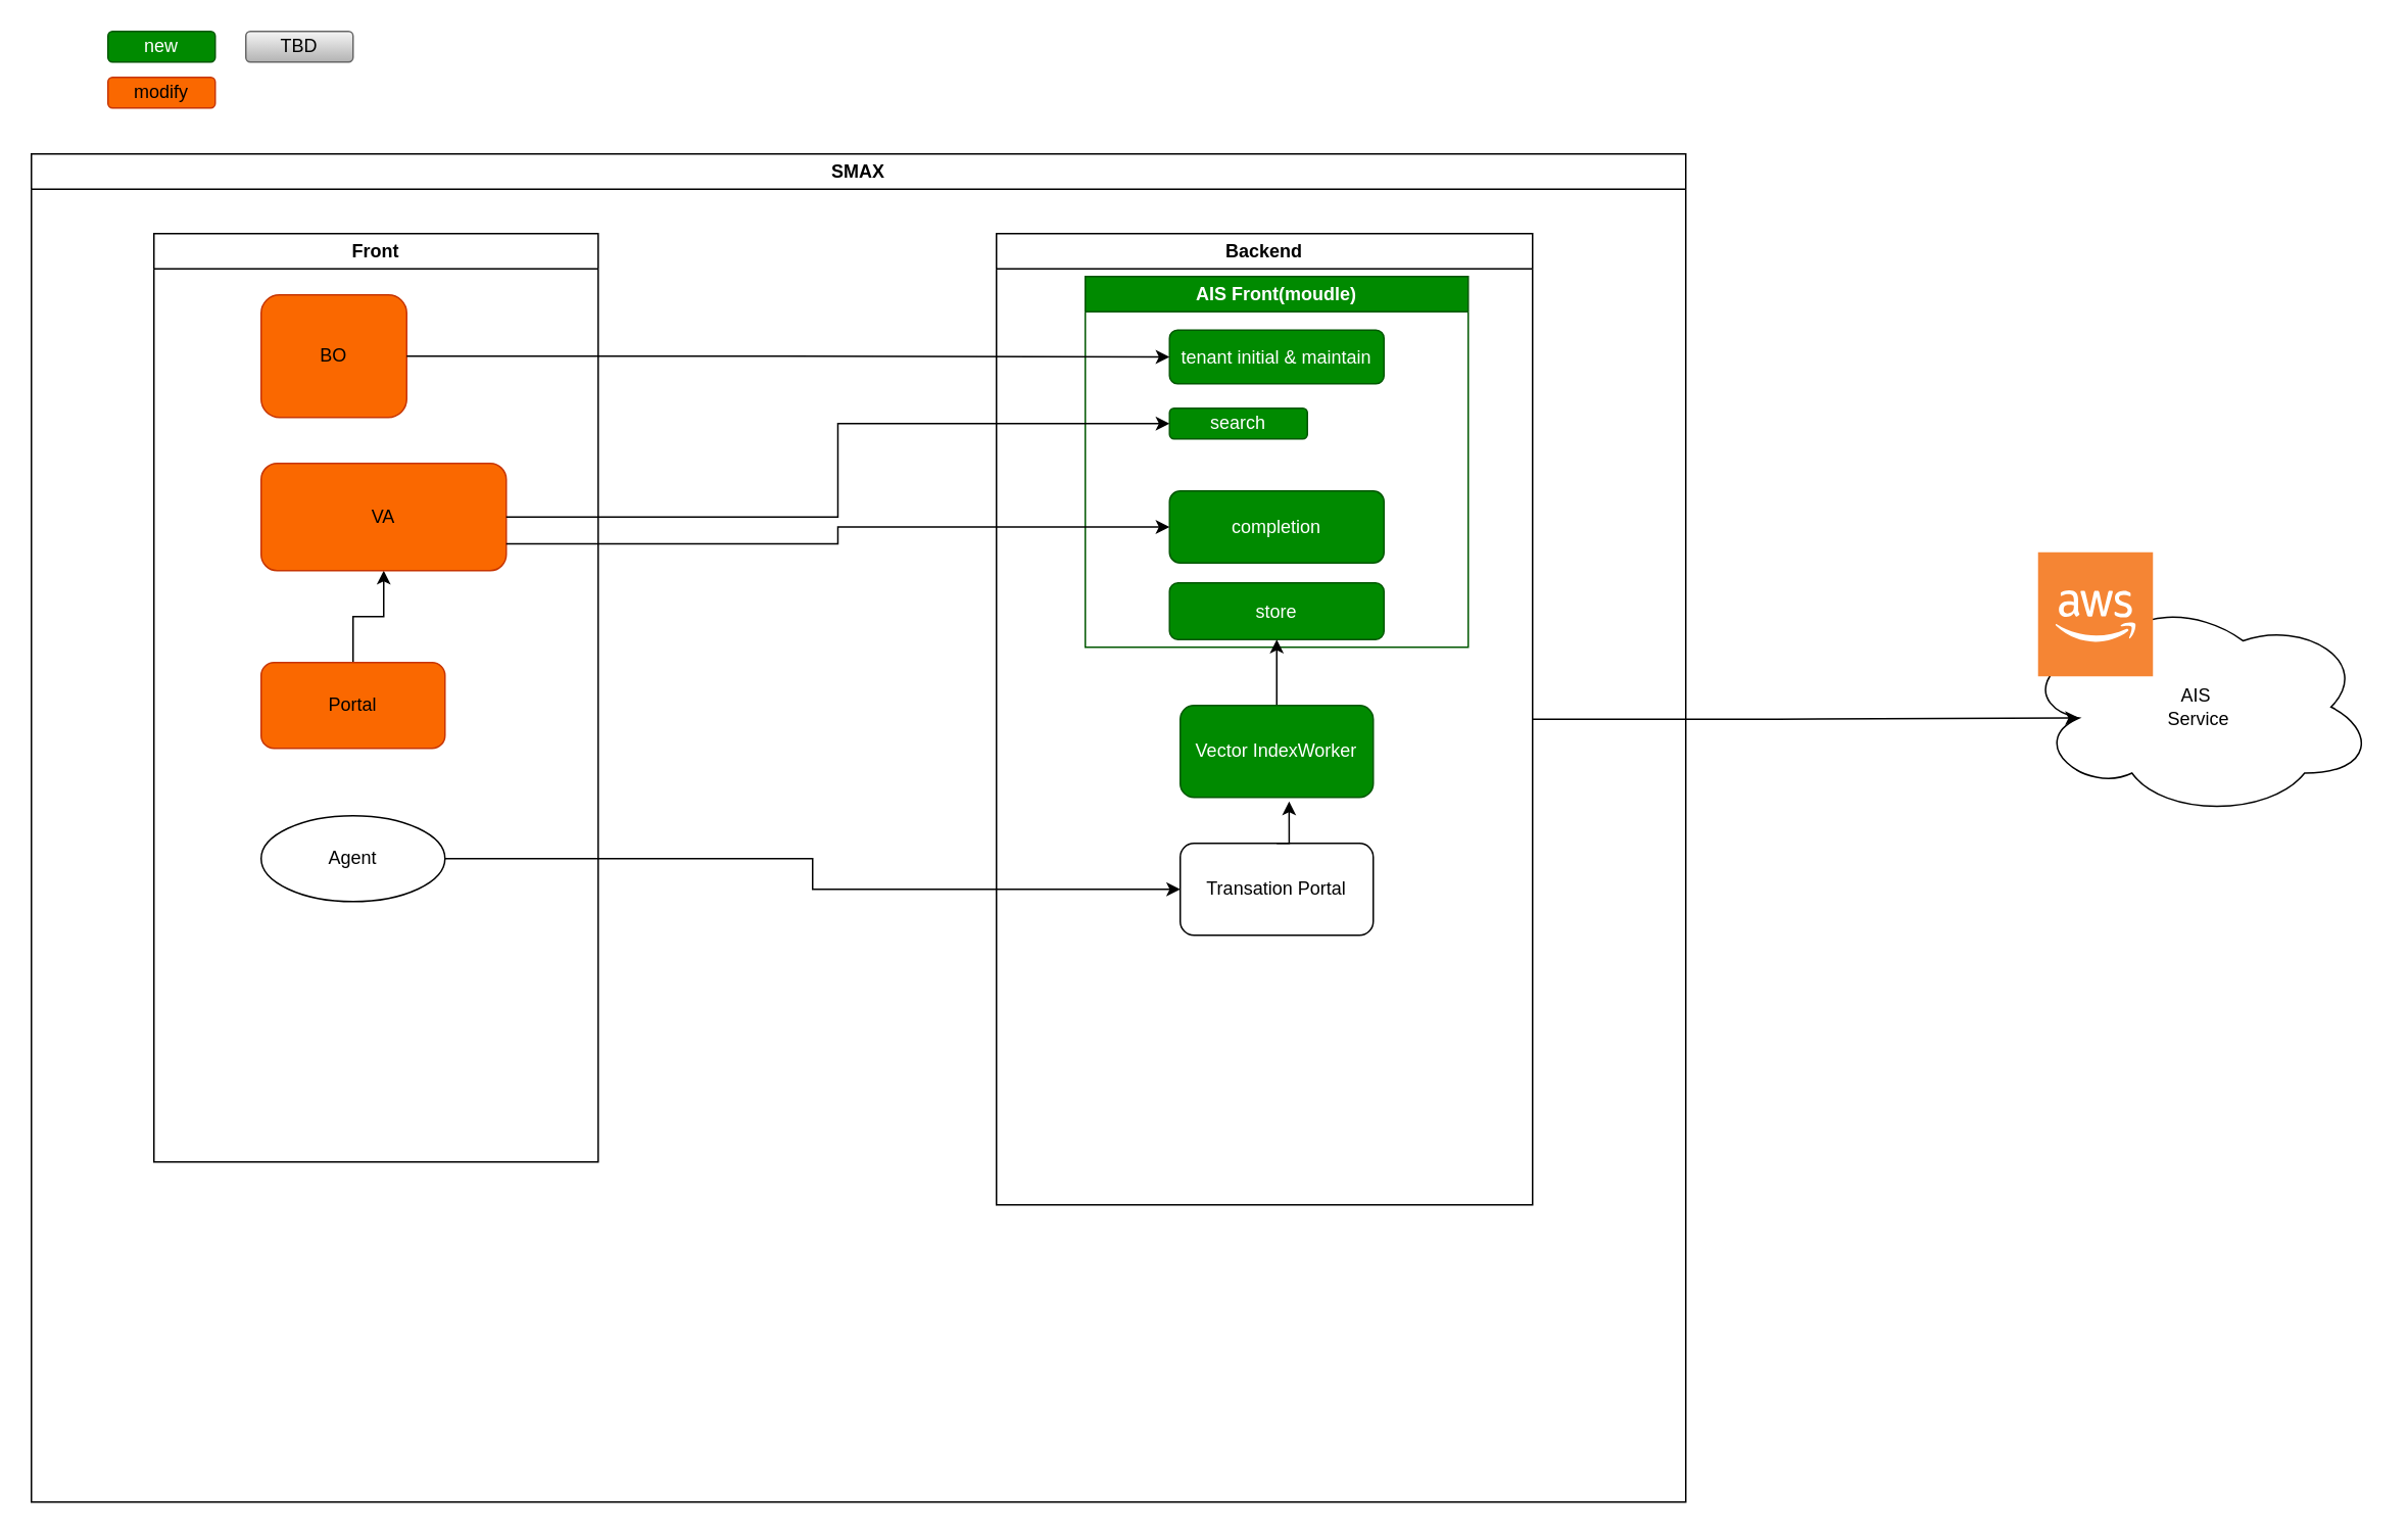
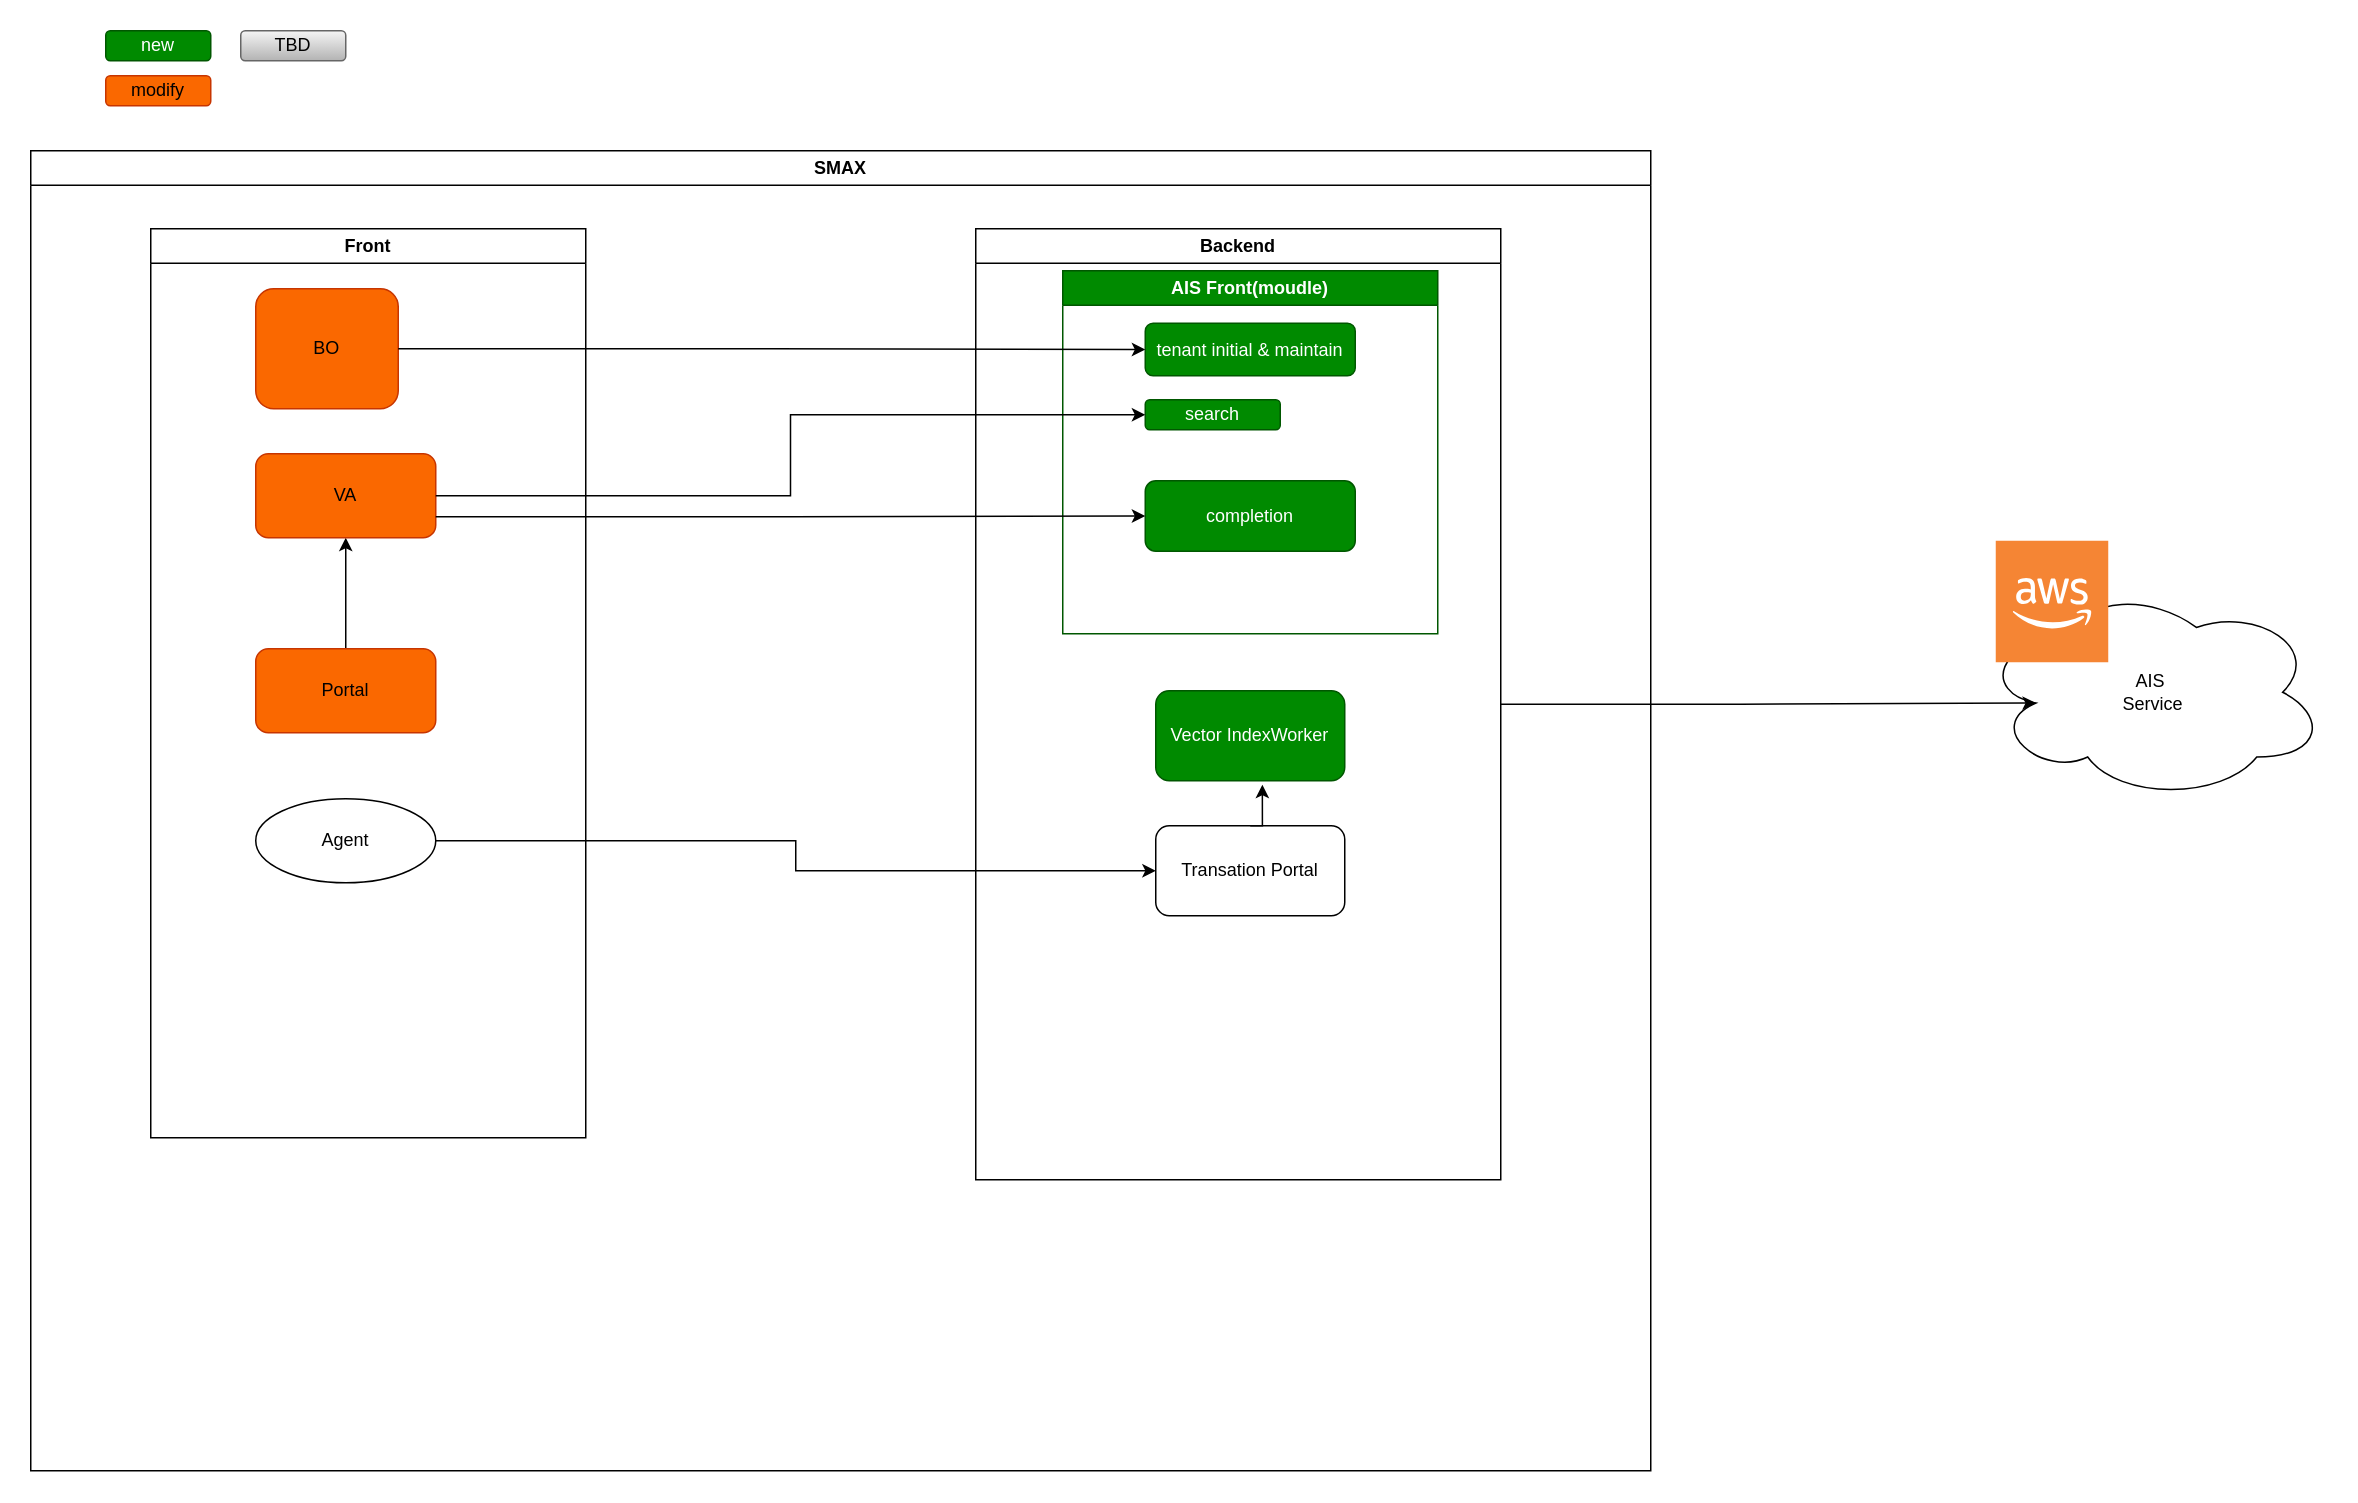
- <mxCell id="7" value="VA" style="rounded=1;whiteSpace=wrap;html=1;fillColor=#fa6800;fontColor=#000000;strokeColor=#C73500;" vertex="1" parent="3"><mxGeometry x="70" y="150" width="160" height="70" as="geometry" /></mxCell>
+ <mxCell id="7" value="VA" style="rounded=1;whiteSpace=wrap;html=1;fillColor=#fa6800;fontColor=#000000;strokeColor=#C73500;" vertex="1" parent="3"><mxGeometry x="70" y="150" width="120" height="56" as="geometry" /></mxCell>
- <mxCell id="14" value="store" style="rounded=1;whiteSpace=wrap;html=1;fillColor=#008a00;fontColor=#ffffff;strokeColor=#005700;" vertex="1" parent="10"><mxGeometry x="55" y="200" width="140" height="37" as="geometry" /></mxCell>
- <mxCell id="15" style="edgeStyle=orthogonalEdgeStyle;rounded=0;orthogonalLoop=1;jettySize=auto;html=1;exitX=0.5;exitY=0;exitDx=0;exitDy=0;entryX=0.5;entryY=1;entryDx=0;entryDy=0;" edge="1" parent="9" source="16" target="14"><mxGeometry relative="1" as="geometry" /></mxCell>
